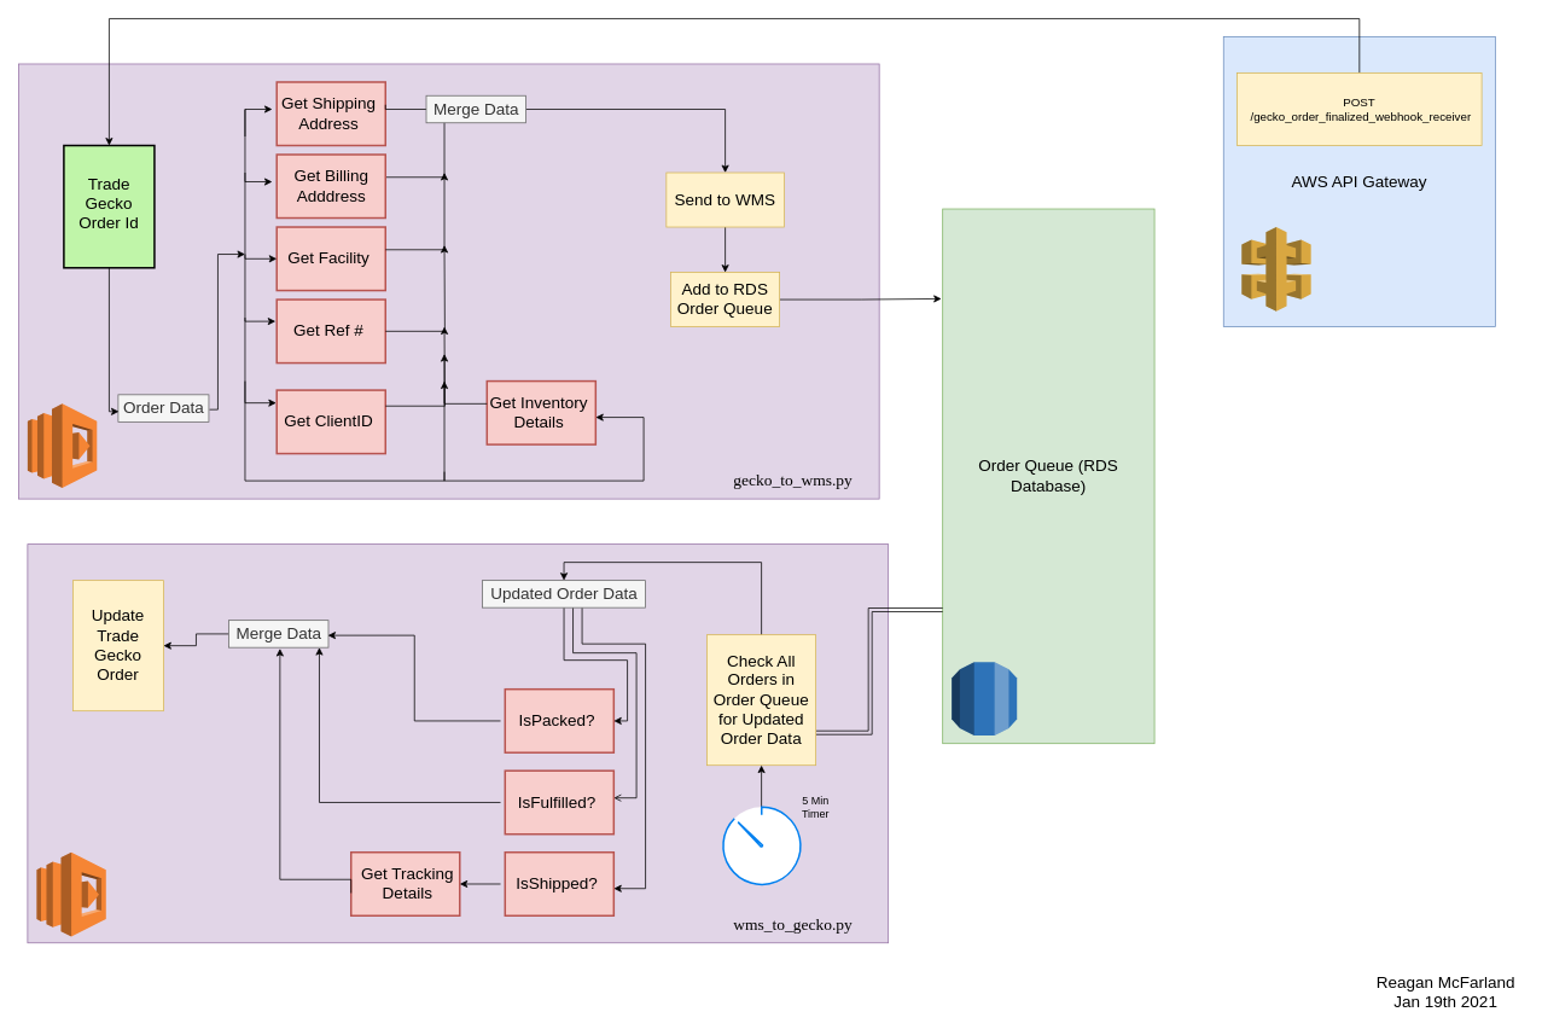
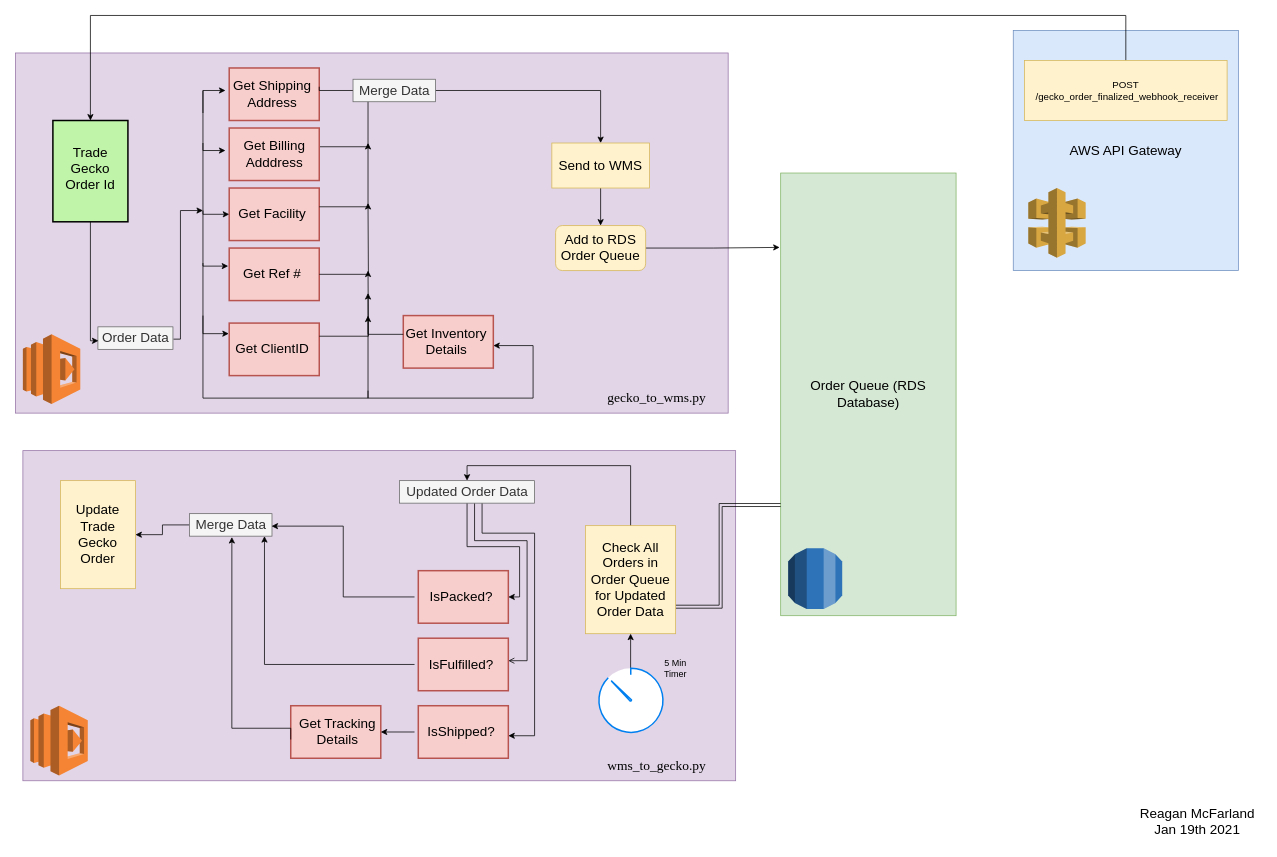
- <mxCell id="40" value="Add to RDS Order Queue" style="rounded=0;whiteSpace=wrap;html=1;fontSize=18;fillColor=#fff2cc;strokeColor=#d6b656;" parent="1" vertex="1"><mxGeometry x="740" y="300" width="120" height="60" as="geometry" /></mxCell>
+ <mxCell id="40" value="Add to RDS Order Queue" style="whiteSpace=wrap;html=1;fontSize=18;fillColor=#fff2cc;strokeColor=#d6b656;rounded=1;" parent="1" vertex="1"><mxGeometry x="740" y="300" width="120" height="60" as="geometry" /></mxCell>
